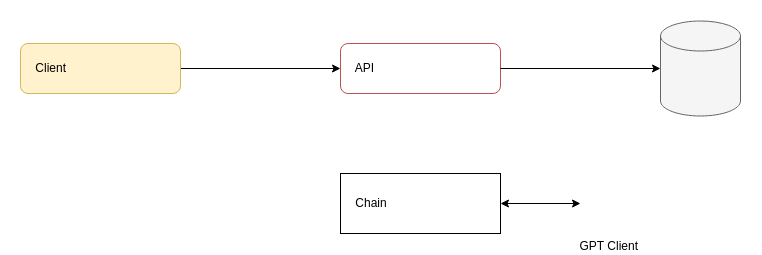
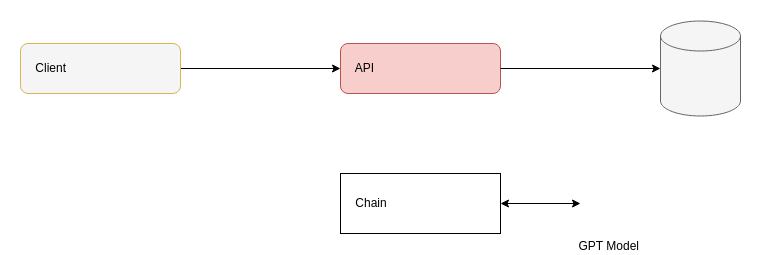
- <mxCell id="3" value="&amp;nbsp; &amp;nbsp;&amp;nbsp;Client" style="rounded=1;whiteSpace=wrap;html=1;align=left;fillColor=#fff2cc;strokeColor=#d6b656;" vertex="1" parent="1"><mxGeometry x="20" y="43" width="160" height="50" as="geometry" /></mxCell>
+ <mxCell id="3" value="&amp;nbsp; &amp;nbsp;&amp;nbsp;Client" style="rounded=1;whiteSpace=wrap;html=1;align=left;fillColor=#f5f5f5;strokeColor=#d6b656;" vertex="1" parent="1"><mxGeometry x="20" y="43" width="160" height="50" as="geometry" /></mxCell>
- <mxCell id="4" value="&amp;nbsp; &amp;nbsp; API" style="rounded=1;whiteSpace=wrap;html=1;align=left;fillColor=#ffffff;strokeColor=#b85450;" vertex="1" parent="1"><mxGeometry x="340" y="43" width="160" height="50" as="geometry" /></mxCell>
+ <mxCell id="4" value="&amp;nbsp; &amp;nbsp; API" style="rounded=1;whiteSpace=wrap;html=1;align=left;fillColor=#f8cecc;strokeColor=#b85450;" vertex="1" parent="1"><mxGeometry x="340" y="43" width="160" height="50" as="geometry" /></mxCell>
- <mxCell id="13" value="GPT Client" style="shape=image;verticalLabelPosition=bottom;labelBackgroundColor=default;verticalAlign=top;aspect=fixed;imageAspect=0;image=https://upload.wikimedia.org/wikipedia/commons/thumb/0/04/ChatGPT_logo.svg/2048px-ChatGPT_logo.svg.png;" vertex="1" parent="1"><mxGeometry x="580" y="174.25" width="57.5" height="57.5" as="geometry" /></mxCell>
+ <mxCell id="13" value="GPT Model" style="shape=image;verticalLabelPosition=bottom;labelBackgroundColor=default;verticalAlign=top;aspect=fixed;imageAspect=0;image=https://upload.wikimedia.org/wikipedia/commons/thumb/0/04/ChatGPT_logo.svg/2048px-ChatGPT_logo.svg.png;" vertex="1" parent="1"><mxGeometry x="580" y="174.25" width="57.5" height="57.5" as="geometry" /></mxCell>
